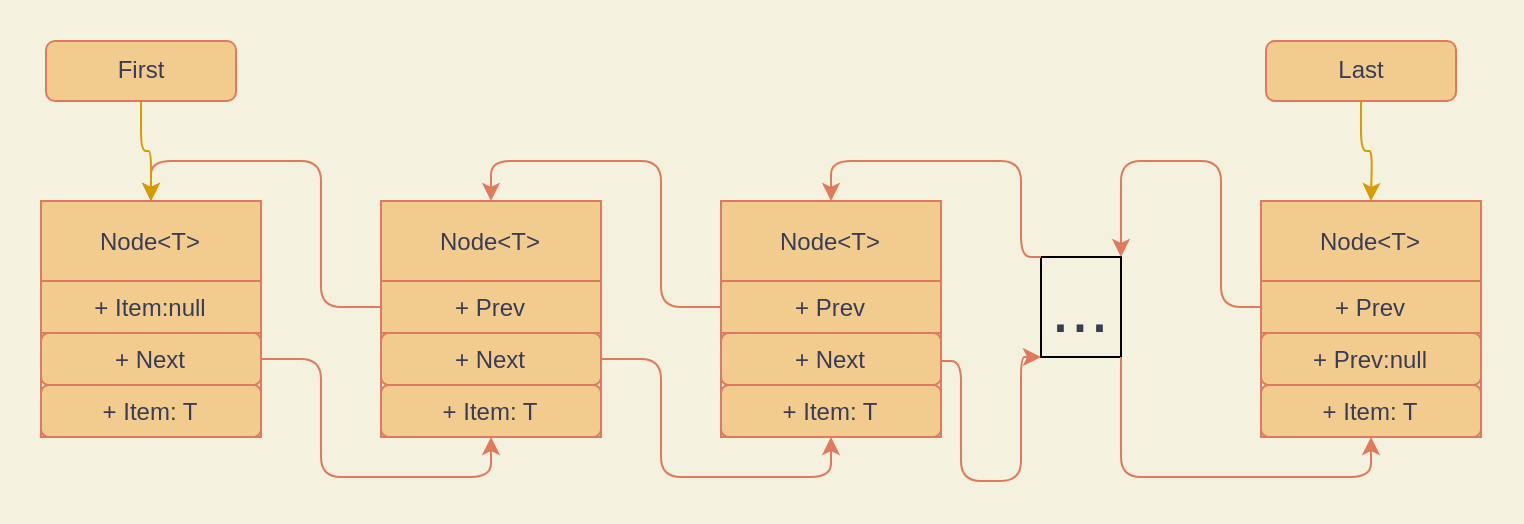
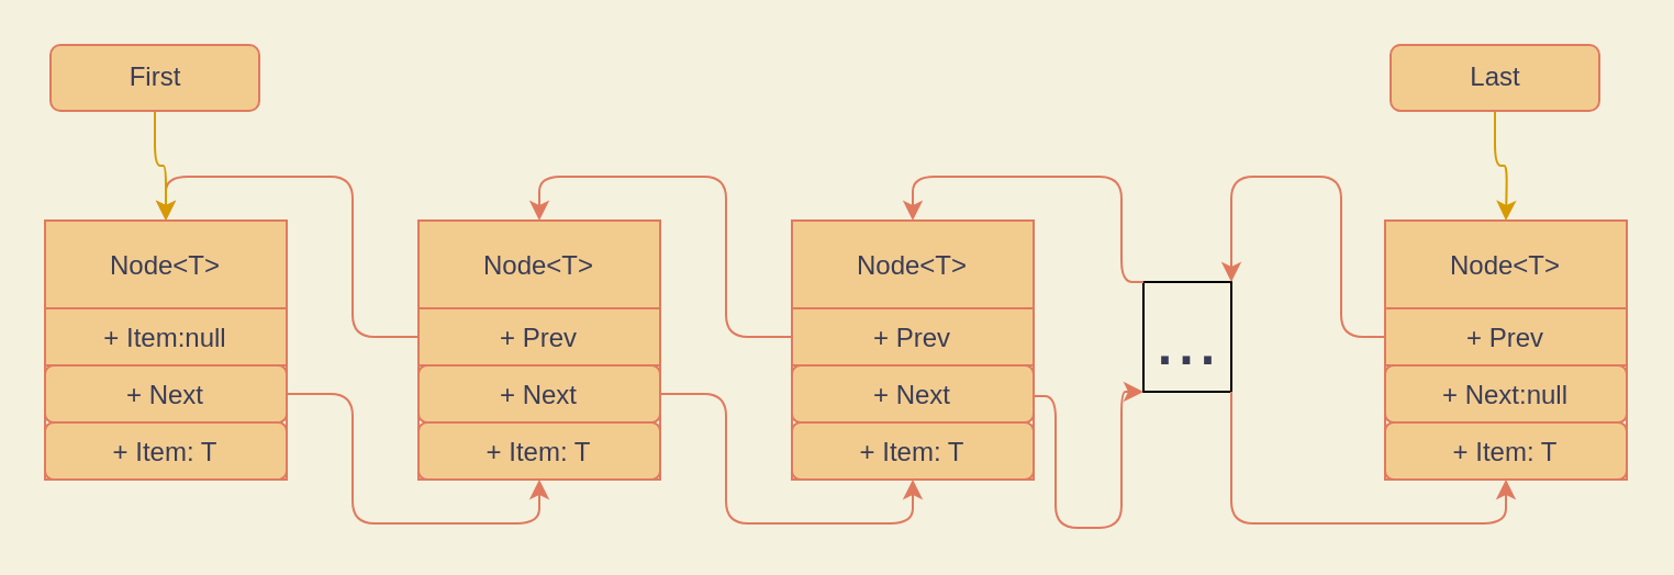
- <mxCell id="21" value="+ Prev:null" style="text;fillColor=#F2CC8F;align=center;verticalAlign=top;spacingLeft=4;spacingRight=4;overflow=hidden;rotatable=0;points=[[0,0.5],[1,0.5]];portConstraint=eastwest;strokeColor=#E07A5F;rounded=1;glass=0;sketch=0;imageAspect=0;perimeterSpacing=0;shadow=0;fontColor=#393C56;" vertex="1" parent="19"><mxGeometry y="66" width="110" height="26" as="geometry" /></mxCell>
+ <mxCell id="21" value="+ Next:null" style="text;fillColor=#F2CC8F;align=center;verticalAlign=top;spacingLeft=4;spacingRight=4;overflow=hidden;rotatable=0;points=[[0,0.5],[1,0.5]];portConstraint=eastwest;strokeColor=#E07A5F;rounded=1;glass=0;sketch=0;imageAspect=0;perimeterSpacing=0;shadow=0;fontColor=#393C56;" vertex="1" parent="19"><mxGeometry y="66" width="110" height="26" as="geometry" /></mxCell>
